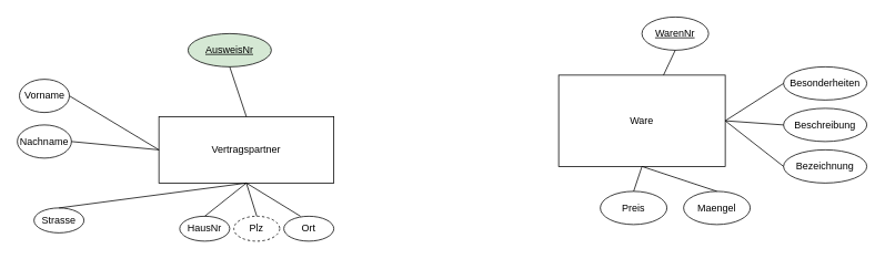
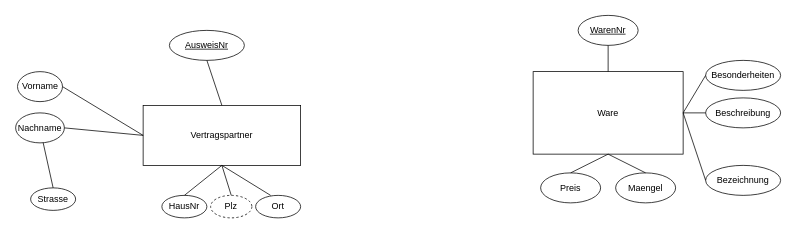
- <mxCell id="4" value="&lt;u&gt;AusweisNr&lt;/u&gt;" style="ellipse;whiteSpace=wrap;html=1;fillColor=#d5e8d4;" vertex="1" parent="1"><mxGeometry x="225" y="40" width="100" height="40" as="geometry" /></mxCell>
+ <mxCell id="4" value="&lt;u&gt;AusweisNr&lt;/u&gt;" style="ellipse;whiteSpace=wrap;html=1;" vertex="1" parent="1"><mxGeometry x="225" y="40" width="100" height="40" as="geometry" /></mxCell>
- <mxCell id="3" value="&lt;div&gt;Ware&lt;/div&gt;" style="rounded=0;whiteSpace=wrap;html=1;" vertex="1" parent="1"><mxGeometry x="670" y="90" width="200" height="110" as="geometry" /></mxCell>
+ <mxCell id="3" value="&lt;div&gt;Ware&lt;/div&gt;" style="rounded=0;whiteSpace=wrap;html=1;" vertex="1" parent="1"><mxGeometry x="710" y="95" width="200" height="110" as="geometry" /></mxCell>
- <mxCell id="20" value="Bezeichnung" style="ellipse;whiteSpace=wrap;html=1;" vertex="1" parent="1"><mxGeometry x="940" y="180" width="100" height="40" as="geometry" /></mxCell>
+ <mxCell id="20" value="Bezeichnung" style="ellipse;whiteSpace=wrap;html=1;" vertex="1" parent="1"><mxGeometry x="940" y="220" width="100" height="40" as="geometry" /></mxCell>
- <mxCell id="15" value="" style="endArrow=none;html=1;rounded=0;exitX=0.5;exitY=0;exitDx=0;exitDy=0;entryX=0.5;entryY=1;entryDx=0;entryDy=0;" edge="1" parent="1" source="7" target="2"><mxGeometry width="50" height="50" relative="1" as="geometry"><mxPoint x="244.1" y="138" as="sourcePoint" /><mxPoint x="244" y="111" as="targetPoint" /></mxGeometry></mxCell>
+ <mxCell id="15" value="" style="endArrow=none;html=1;rounded=0;exitX=0.5;exitY=0;exitDx=0;exitDy=0;" edge="1" parent="1" source="7" target="6"><mxGeometry width="50" height="50" relative="1" as="geometry"><mxPoint x="244.1" y="138" as="sourcePoint" /><mxPoint x="244" y="111" as="targetPoint" /></mxGeometry></mxCell>
